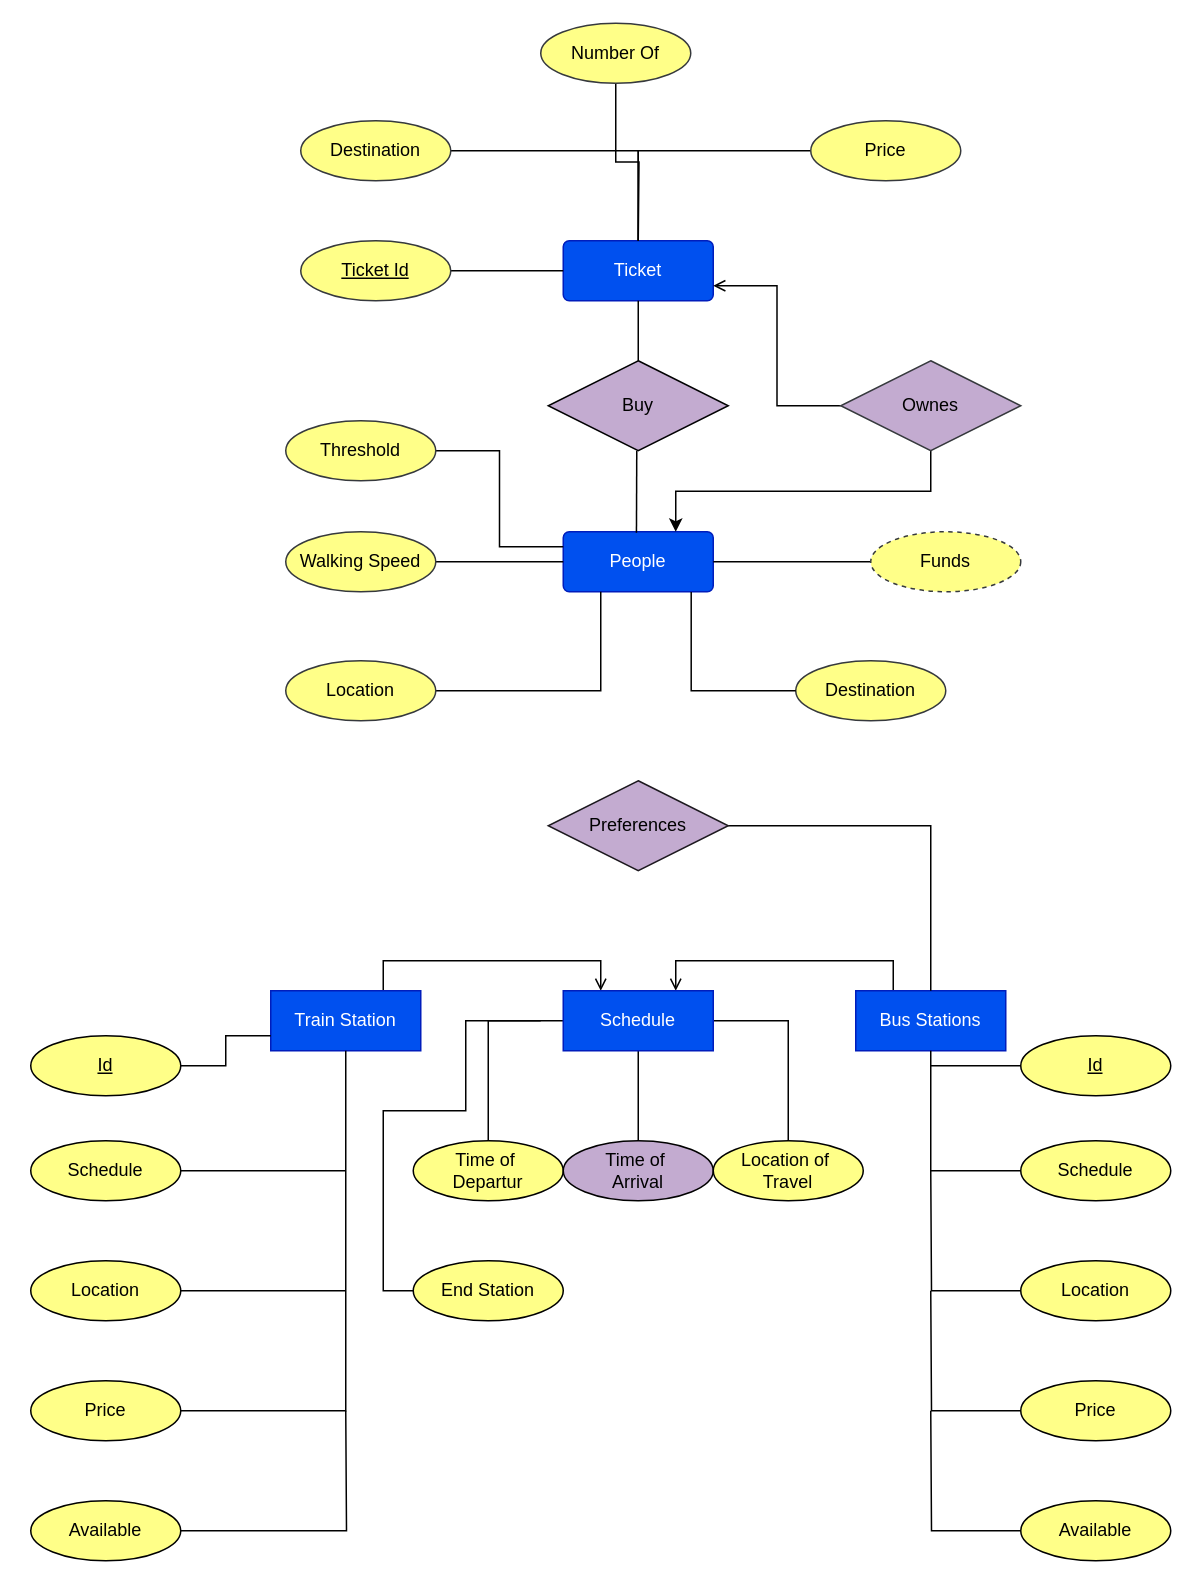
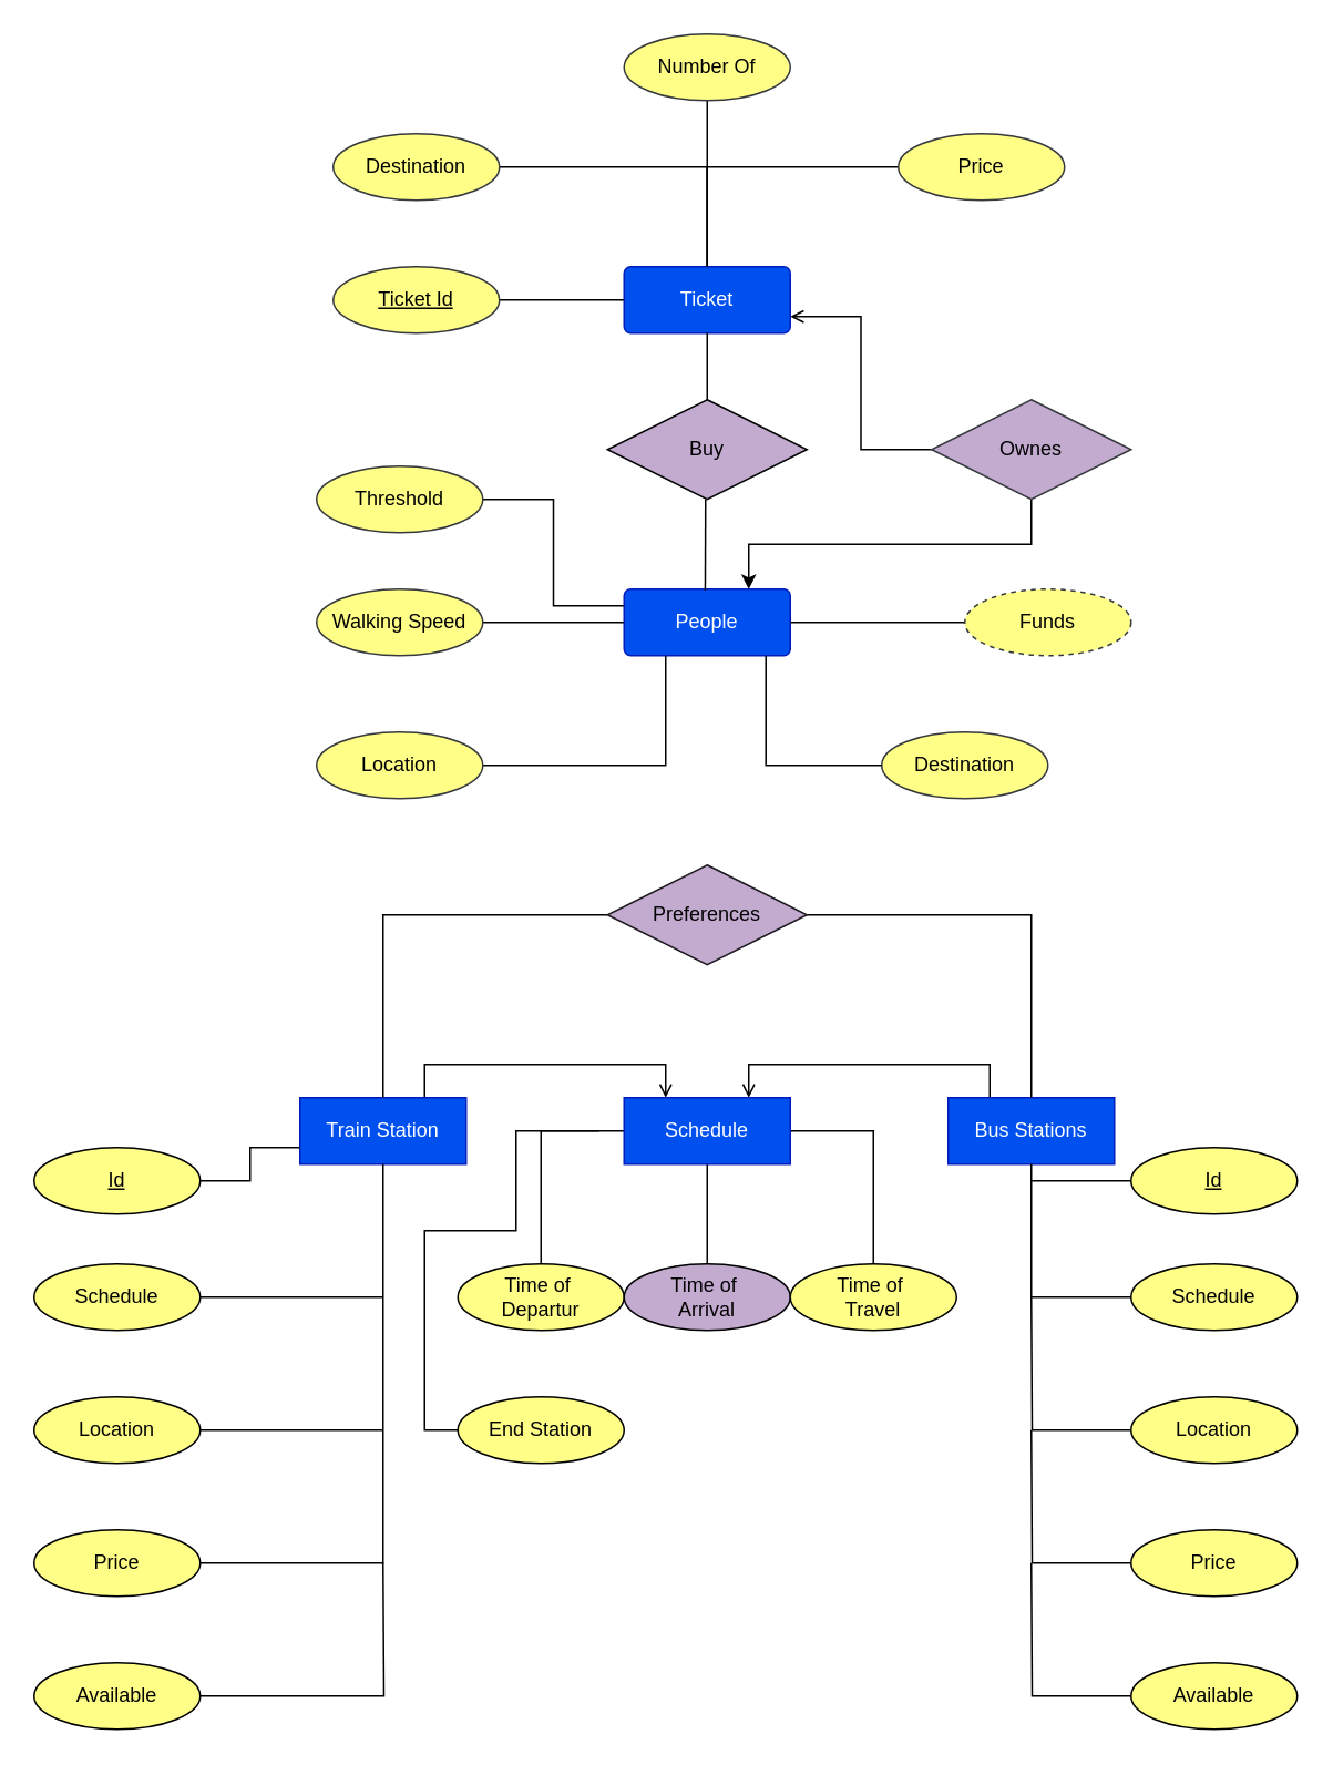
- <mxCell id="13" value="Number Of" style="ellipse;whiteSpace=wrap;html=1;align=center;fillColor=#ffff88;strokeColor=#36393d;" parent="1" vertex="1"><mxGeometry x="360" y="15" width="100" height="40" as="geometry" /></mxCell>
+ <mxCell id="13" value="Number Of" style="ellipse;whiteSpace=wrap;html=1;align=center;fillColor=#ffff88;strokeColor=#36393d;" parent="1" vertex="1"><mxGeometry x="375" y="20" width="100" height="40" as="geometry" /></mxCell>
+ <mxCell id="28" style="edgeStyle=orthogonalEdgeStyle;rounded=0;orthogonalLoop=1;jettySize=auto;html=1;entryX=0.5;entryY=0;entryDx=0;entryDy=0;endArrow=none;endFill=0;" parent="1" source="30" target="6" edge="1"><mxGeometry relative="1" as="geometry" /></mxCell>
- <mxCell id="54" value="Location of&amp;nbsp;&lt;div&gt;Travel&lt;/div&gt;" style="ellipse;whiteSpace=wrap;html=1;align=center;fillColor=#ffff88;" parent="1" vertex="1"><mxGeometry x="475" y="760" width="100" height="40" as="geometry" /></mxCell>
+ <mxCell id="54" value="Time of&amp;nbsp;&lt;div&gt;Travel&lt;/div&gt;" style="ellipse;whiteSpace=wrap;html=1;align=center;fillColor=#ffff88;" parent="1" vertex="1"><mxGeometry x="475" y="760" width="100" height="40" as="geometry" /></mxCell>
